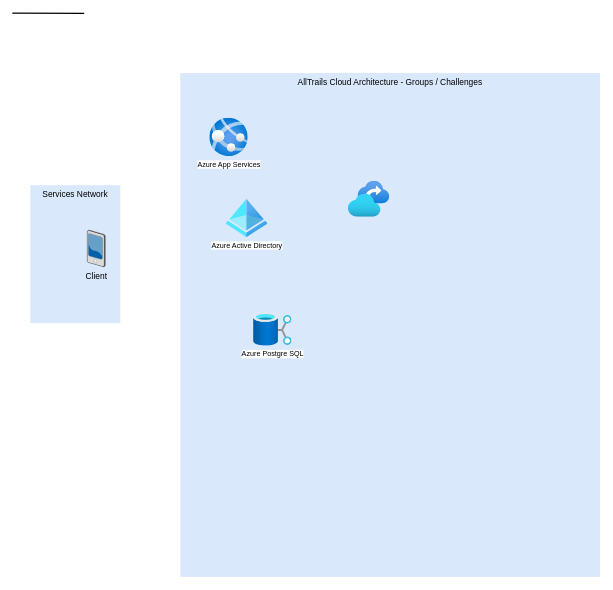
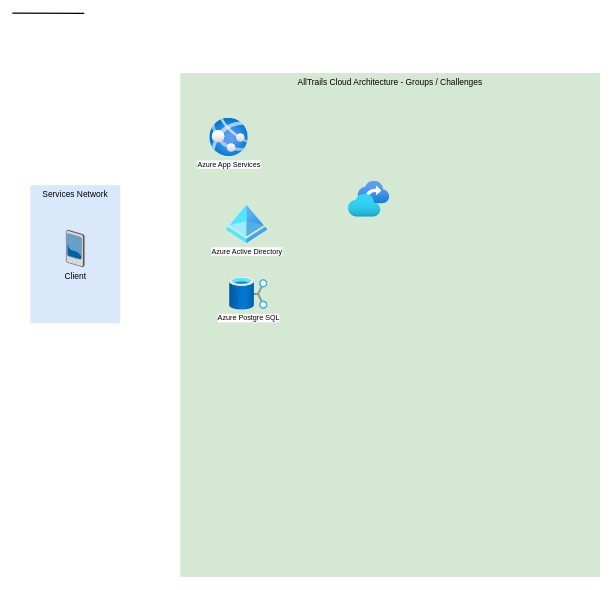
- <mxCell id="6" value="Azure Active Directory" style="image;aspect=fixed;html=1;points=[];align=center;fontSize=12;image=img/lib/azure2/identity/Azure_Active_Directory.svg;" vertex="1" parent="1"><mxGeometry x="376" y="331" width="70" height="64" as="geometry" /></mxCell>
+ <mxCell id="6" value="Azure Active Directory" style="image;aspect=fixed;html=1;points=[];align=center;fontSize=12;image=img/lib/azure2/identity/Azure_Active_Directory.svg;" vertex="1" parent="1"><mxGeometry x="376" y="341" width="70" height="64" as="geometry" /></mxCell>
- <mxCell id="5" value="Client" style="verticalLabelPosition=bottom;aspect=fixed;html=1;verticalAlign=top;strokeColor=none;shape=mxgraph.citrix.pda;fillColor=#66B2FF;gradientColor=#0066CC;fontSize=14;" parent="1" vertex="1"><mxGeometry x="145" y="383" width="30" height="61" as="geometry" /></mxCell>
+ <mxCell id="5" value="Client" style="verticalLabelPosition=bottom;aspect=fixed;html=1;verticalAlign=top;strokeColor=none;shape=mxgraph.citrix.pda;fillColor=#66B2FF;gradientColor=#0066CC;fontSize=14;" parent="1" vertex="1"><mxGeometry x="110" y="383" width="30" height="61" as="geometry" /></mxCell>
- <mxCell id="2" value="AllTrails Cloud Architecture - Groups / Challenges" style="whiteSpace=wrap;html=1;fillColor=#dae8fc;fontSize=14;strokeColor=none;verticalAlign=top;" parent="1" vertex="1"><mxGeometry x="300" y="121" width="700" height="840" as="geometry" /></mxCell>
+ <mxCell id="2" value="AllTrails Cloud Architecture - Groups / Challenges" style="whiteSpace=wrap;html=1;fillColor=#d5e8d4;fontSize=14;strokeColor=none;verticalAlign=top;" parent="1" vertex="1"><mxGeometry x="300" y="121" width="700" height="840" as="geometry" /></mxCell>
- <mxCell id="9" value="Azure Postgre SQL" style="image;aspect=fixed;html=1;points=[];align=center;fontSize=12;image=img/lib/azure2/storage/Data_Shares.svg;" vertex="1" parent="1"><mxGeometry x="422" y="521" width="64" height="55.0" as="geometry" /></mxCell>
+ <mxCell id="9" value="Azure Postgre SQL" style="image;aspect=fixed;html=1;points=[];align=center;fontSize=12;image=img/lib/azure2/storage/Data_Shares.svg;" vertex="1" parent="1"><mxGeometry x="382" y="461" width="64" height="55.0" as="geometry" /></mxCell>
